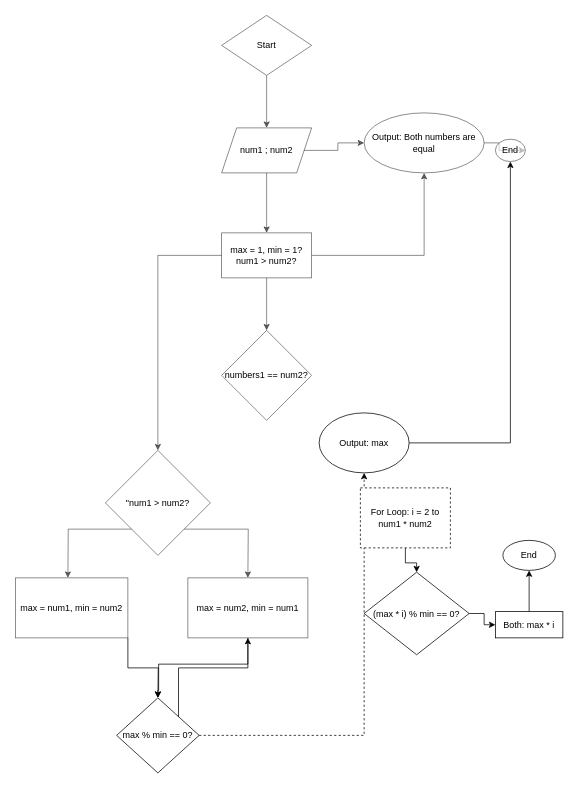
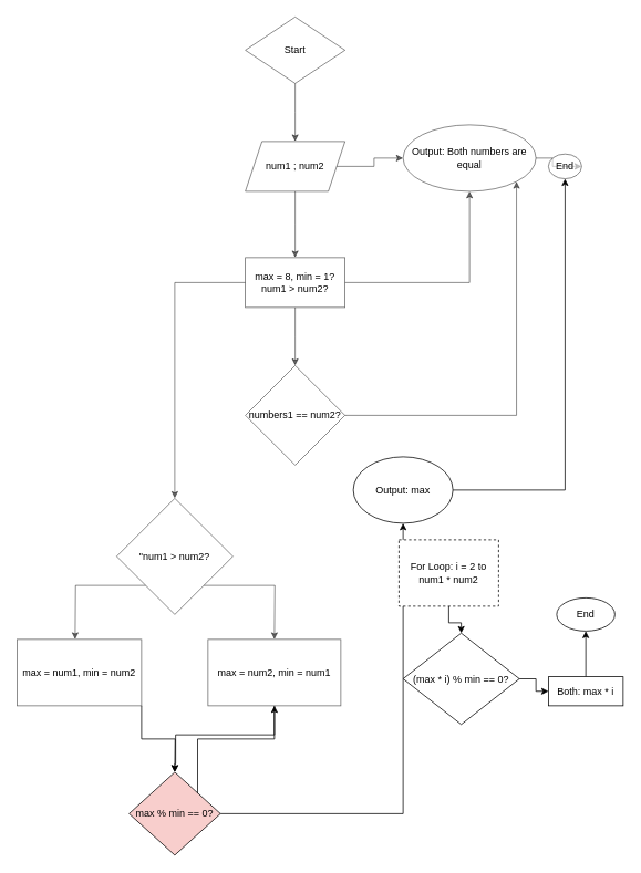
- <mxCell id="10" value="max = 1, min = 1?&lt;br&gt;num1 &amp;gt; num2?" style="rounded=0;whiteSpace=wrap;html=1;opacity=60;" vertex="1" parent="1"><mxGeometry x="295" y="310" width="120" height="60" as="geometry" /></mxCell>
+ <mxCell id="10" value="max = 8, min = 1?&lt;br&gt;num1 &amp;gt; num2?" style="rounded=0;whiteSpace=wrap;html=1;opacity=60;" vertex="1" parent="1"><mxGeometry x="295" y="310" width="120" height="60" as="geometry" /></mxCell>
+ <mxCell id="11" style="edgeStyle=orthogonalEdgeStyle;rounded=0;orthogonalLoop=1;jettySize=auto;html=1;exitX=1;exitY=0.5;exitDx=0;exitDy=0;entryX=1;entryY=1;entryDx=0;entryDy=0;opacity=60;" edge="1" parent="1" source="12" target="14"><mxGeometry relative="1" as="geometry" /></mxCell>
- <mxCell id="23" style="edgeStyle=orthogonalEdgeStyle;rounded=0;orthogonalLoop=1;jettySize=auto;html=1;exitX=1;exitY=0.5;exitDx=0;exitDy=0;entryX=0.5;entryY=1;entryDx=0;entryDy=0;dashed=1;" edge="1" parent="1" source="25" target="27"><mxGeometry relative="1" as="geometry"><mxPoint x="490" y="890" as="targetPoint" /></mxGeometry></mxCell>
+ <mxCell id="23" style="edgeStyle=orthogonalEdgeStyle;rounded=0;orthogonalLoop=1;jettySize=auto;html=1;exitX=1;exitY=0.5;exitDx=0;exitDy=0;entryX=0.5;entryY=1;entryDx=0;entryDy=0;" edge="1" parent="1" source="25" target="27"><mxGeometry relative="1" as="geometry"><mxPoint x="490" y="890" as="targetPoint" /></mxGeometry></mxCell>
- <mxCell id="25" value="max % min == 0?" style="rhombus;whiteSpace=wrap;html=1;" vertex="1" parent="1"><mxGeometry x="155" y="930" width="110" height="100" as="geometry" /></mxCell>
+ <mxCell id="25" value="max % min == 0?" style="rhombus;whiteSpace=wrap;html=1;fillColor=#f8cecc;" vertex="1" parent="1"><mxGeometry x="155" y="930" width="110" height="100" as="geometry" /></mxCell>
